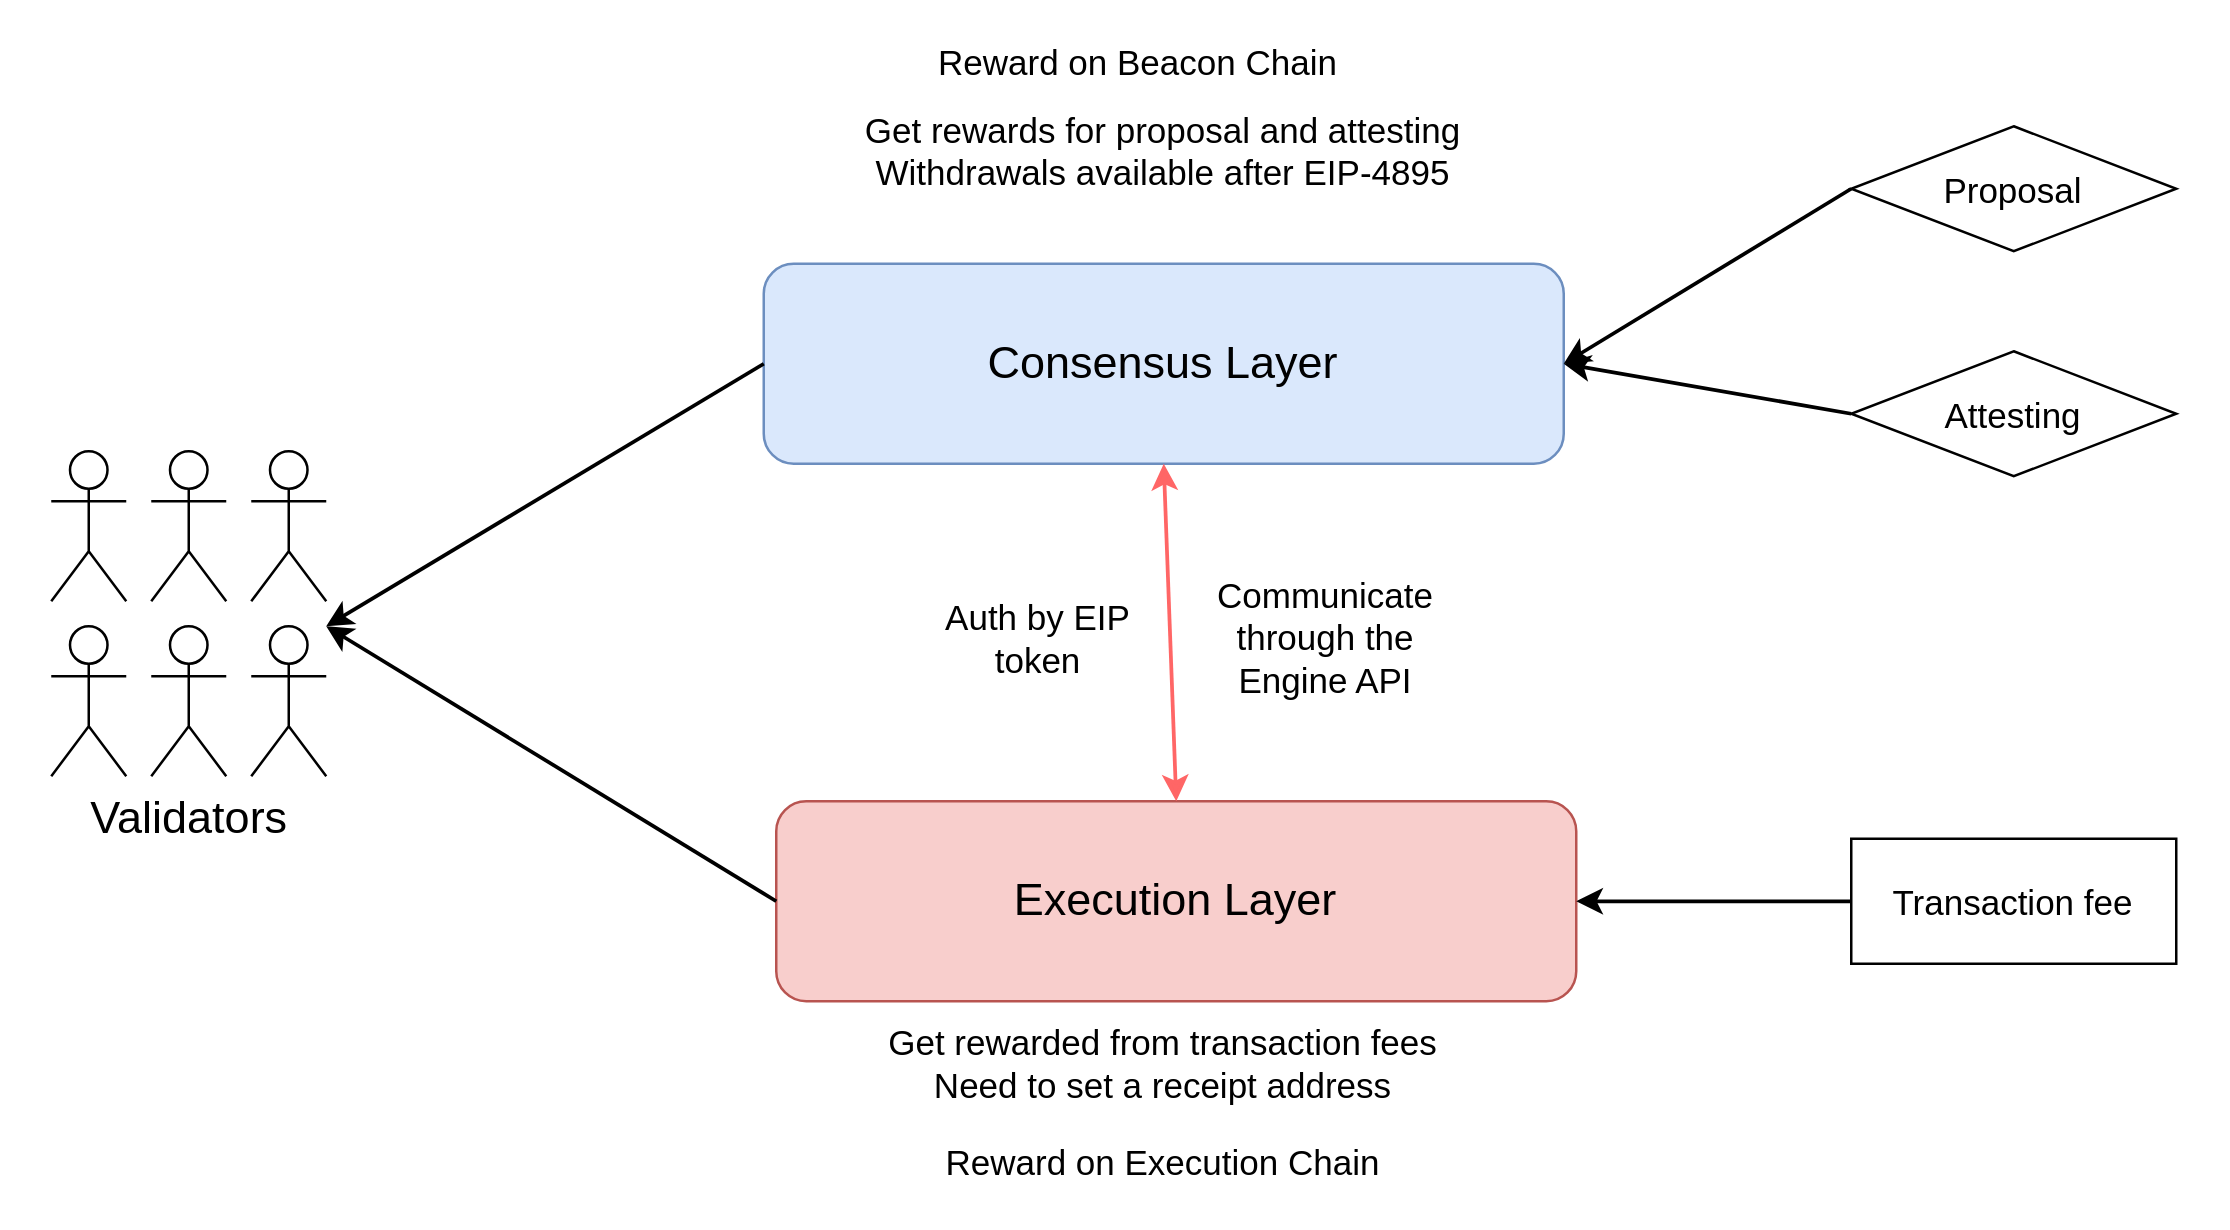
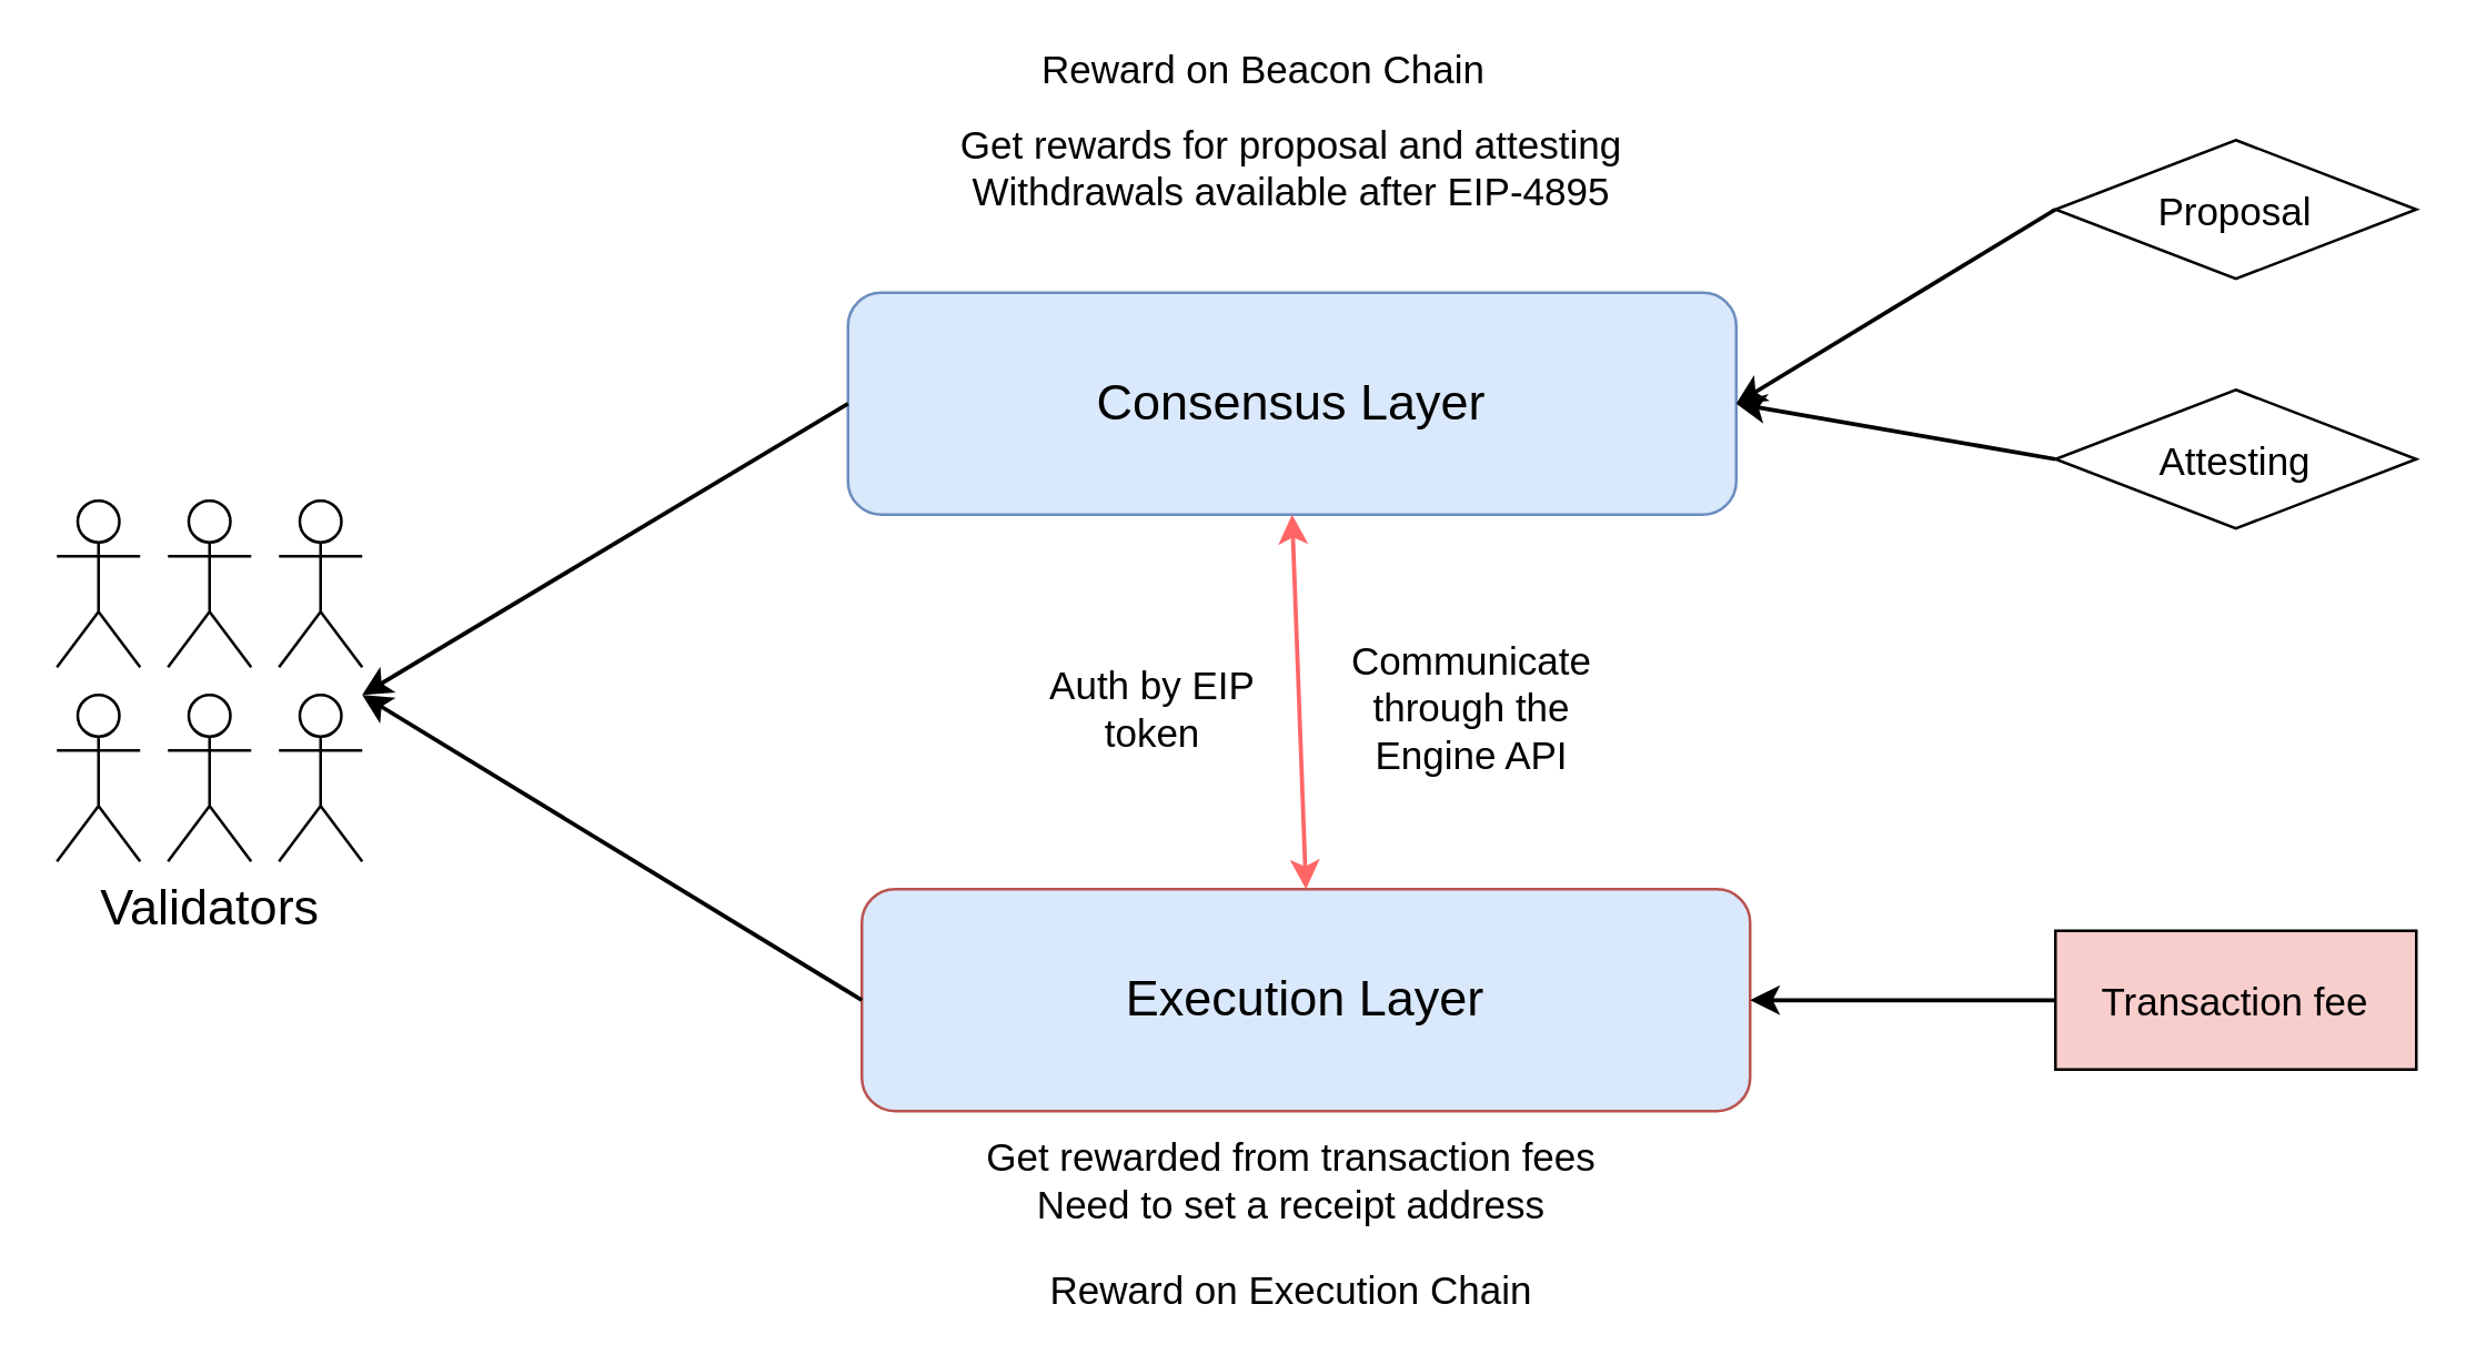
- <mxCell id="9" value="Execution Layer" style="rounded=1;whiteSpace=wrap;html=1;strokeWidth=1;fontSize=18;fillColor=#f8cecc;strokeColor=#b85450;" vertex="1" parent="1"><mxGeometry x="310" y="320" width="320" height="80" as="geometry" /></mxCell>
+ <mxCell id="9" value="Execution Layer" style="rounded=1;whiteSpace=wrap;html=1;strokeWidth=1;fontSize=18;fillColor=#dae8fc;strokeColor=#b85450;" vertex="1" parent="1"><mxGeometry x="310" y="320" width="320" height="80" as="geometry" /></mxCell>
- <mxCell id="12" value="&lt;span style=&quot;font-size: 14px;&quot;&gt;Transaction fee&lt;/span&gt;" style="rounded=0;whiteSpace=wrap;html=1;strokeWidth=1;fontSize=18;" vertex="1" parent="1"><mxGeometry x="740" y="335" width="130" height="50" as="geometry" /></mxCell>
+ <mxCell id="12" value="&lt;span style=&quot;font-size: 14px;&quot;&gt;Transaction fee&lt;/span&gt;" style="rounded=0;whiteSpace=wrap;html=1;strokeWidth=1;fontSize=18;fillColor=#f8cecc;" vertex="1" parent="1"><mxGeometry x="740" y="335" width="130" height="50" as="geometry" /></mxCell>
